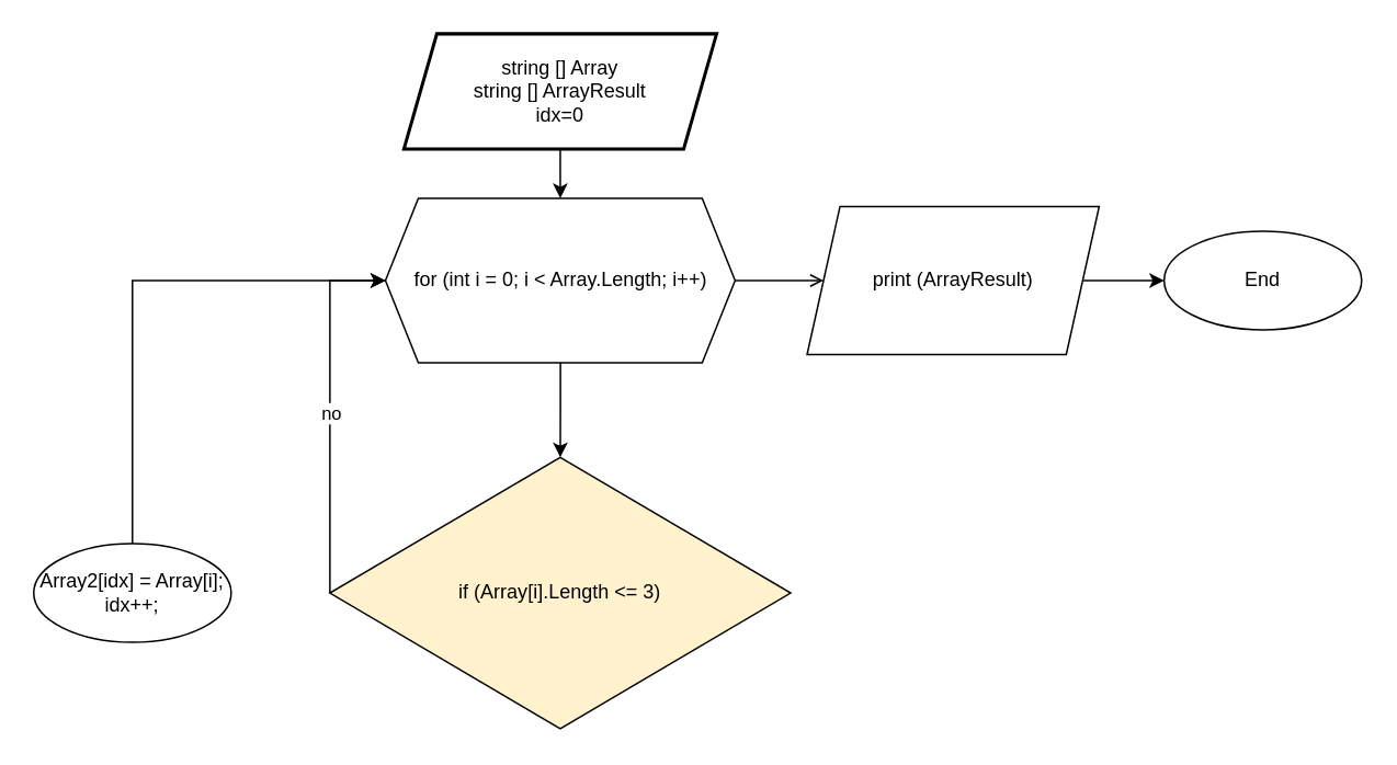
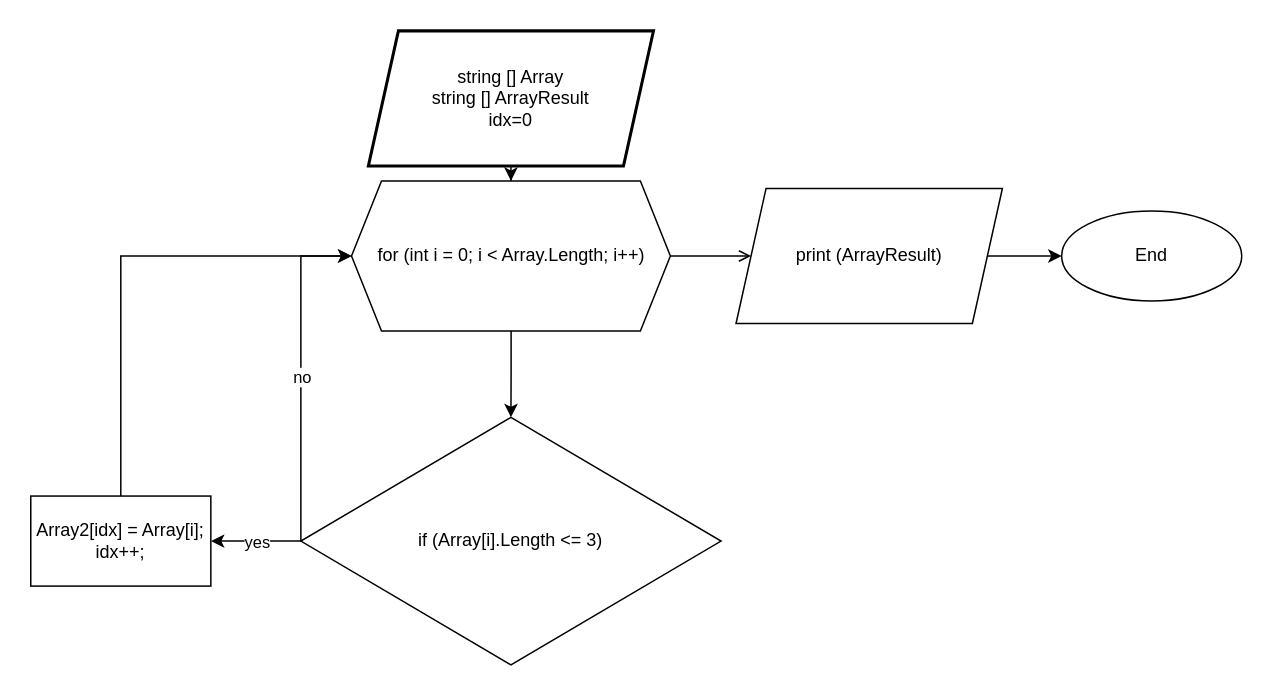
- <mxCell id="3" value="string [] Array&lt;br&gt;string [] ArrayResult&lt;br&gt;idx=0" style="shape=parallelogram;perimeter=parallelogramPerimeter;whiteSpace=wrap;html=1;fixedSize=1;strokeWidth=2;" parent="1" vertex="1"><mxGeometry x="245" y="20" width="190" height="70" as="geometry" /></mxCell>
+ <mxCell id="3" value="string [] Array&lt;br&gt;string [] ArrayResult&lt;br&gt;idx=0" style="shape=parallelogram;perimeter=parallelogramPerimeter;whiteSpace=wrap;html=1;fixedSize=1;strokeWidth=2;" parent="1" vertex="1"><mxGeometry x="245" y="20" width="190" height="90" as="geometry" /></mxCell>
- <mxCell id="13" value="&lt;div&gt;Array2[idx] = Array[i];&lt;/div&gt;&lt;div&gt;idx++;&lt;/div&gt;" style="ellipse;whiteSpace=wrap;html=1;" vertex="1" parent="1"><mxGeometry x="20" y="330" width="120" height="60" as="geometry" /></mxCell>
+ <mxCell id="13" value="&lt;div&gt;Array2[idx] = Array[i];&lt;/div&gt;&lt;div&gt;idx++;&lt;/div&gt;" style="whiteSpace=wrap;html=1;" vertex="1" parent="1"><mxGeometry x="20" y="330" width="120" height="60" as="geometry" /></mxCell>
+ <mxCell id="7" value="" style="edgeStyle=orthogonalEdgeStyle;rounded=0;orthogonalLoop=1;jettySize=auto;html=1;" edge="1" parent="1" source="11" target="13"><mxGeometry relative="1" as="geometry"><Array as="points"><mxPoint x="230" y="360" /><mxPoint x="230" y="360" /></Array></mxGeometry></mxCell>
+ <mxCell id="8" value="yes" style="edgeLabel;html=1;align=center;verticalAlign=middle;resizable=0;points=[];" vertex="1" connectable="0" parent="7"><mxGeometry x="0.338" y="2" relative="1" as="geometry"><mxPoint x="10" y="-2" as="offset" /></mxGeometry></mxCell>
- <mxCell id="11" value="if (Array[i].Length &amp;lt;= 3)" style="rhombus;whiteSpace=wrap;html=1;fillColor=#fff2cc;" vertex="1" parent="1"><mxGeometry x="200" y="277.5" width="280" height="165" as="geometry" /></mxCell>
+ <mxCell id="11" value="if (Array[i].Length &amp;lt;= 3)" style="rhombus;whiteSpace=wrap;html=1;" vertex="1" parent="1"><mxGeometry x="200" y="277.5" width="280" height="165" as="geometry" /></mxCell>
